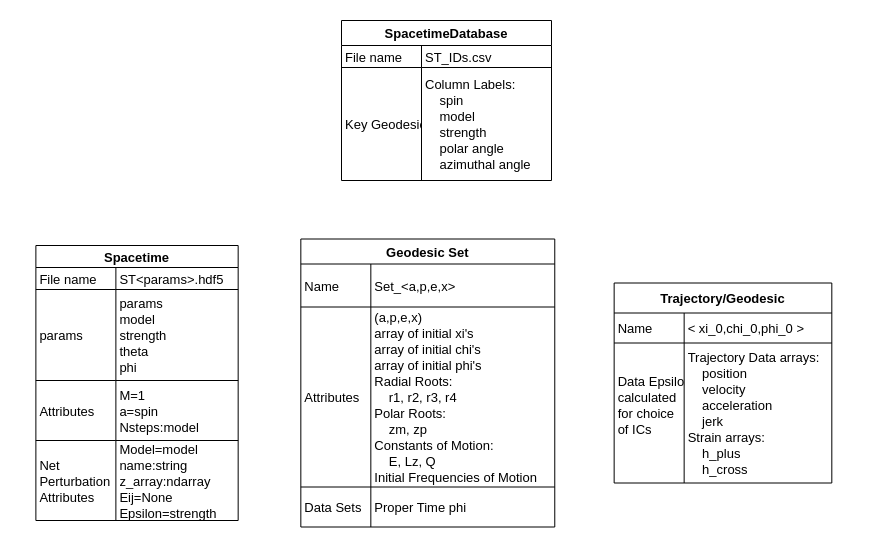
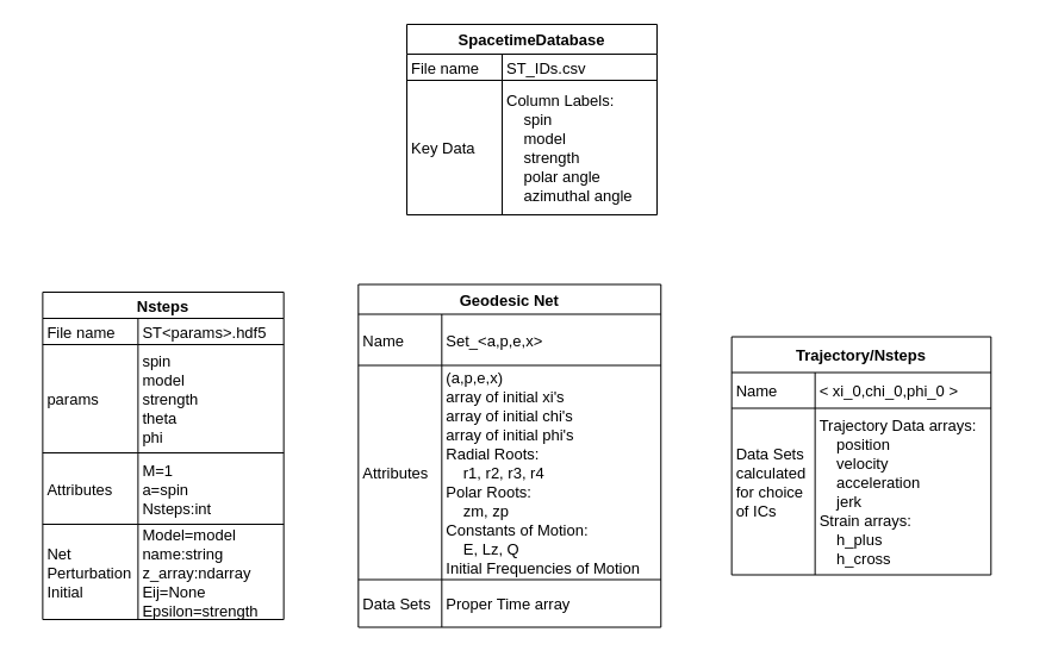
- <mxCell id="38" value="Key Geodesic" style="shape=partialRectangle;connectable=0;fillColor=none;top=0;left=0;bottom=0;right=0;align=left;spacingLeft=2;overflow=hidden;fontSize=13;" parent="37" vertex="1"><mxGeometry width="80" height="113" as="geometry"><mxRectangle width="80" height="113" as="alternateBounds" /></mxGeometry></mxCell>
+ <mxCell id="38" value="Key Data" style="shape=partialRectangle;connectable=0;fillColor=none;top=0;left=0;bottom=0;right=0;align=left;spacingLeft=2;overflow=hidden;fontSize=13;" parent="37" vertex="1"><mxGeometry width="80" height="113" as="geometry"><mxRectangle width="80" height="113" as="alternateBounds" /></mxGeometry></mxCell>
- <mxCell id="16" value="Geodesic Set" style="shape=table;startSize=25;container=1;collapsible=0;childLayout=tableLayout;fixedRows=1;rowLines=1;fontStyle=1;align=center;resizeLast=1;fontSize=13;" parent="2" vertex="1"><mxGeometry x="280.33" y="-1.5" width="253.952" height="288" as="geometry" /></mxCell>
+ <mxCell id="16" value="Geodesic Net" style="shape=table;startSize=25;container=1;collapsible=0;childLayout=tableLayout;fixedRows=1;rowLines=1;fontStyle=1;align=center;resizeLast=1;fontSize=13;" parent="2" vertex="1"><mxGeometry x="280.33" y="-1.5" width="253.952" height="288" as="geometry" /></mxCell>
- <mxCell id="3" value="Spacetime " style="shape=table;startSize=22;container=1;collapsible=0;childLayout=tableLayout;fixedRows=1;rowLines=1;fontStyle=1;align=center;resizeLast=1;swimlaneLine=1;flipH=0;flipV=0;fontSize=13;" parent="2" vertex="1"><mxGeometry x="15.387" y="5" width="202.284" height="275" as="geometry" /></mxCell>
+ <mxCell id="3" value="Nsteps " style="shape=table;startSize=22;container=1;collapsible=0;childLayout=tableLayout;fixedRows=1;rowLines=1;fontStyle=1;align=center;resizeLast=1;swimlaneLine=1;flipH=0;flipV=0;fontSize=13;" parent="2" vertex="1"><mxGeometry x="15.387" y="5" width="202.284" height="275" as="geometry" /></mxCell>
- <mxCell id="26" value="Trajectory/Geodesic" style="shape=table;startSize=30;container=1;collapsible=0;childLayout=tableLayout;fixedRows=1;rowLines=1;fontStyle=1;align=center;resizeLast=1;fontSize=13;" parent="2" vertex="1"><mxGeometry x="593.647" y="42.5" width="217.671" height="200" as="geometry" /></mxCell>
+ <mxCell id="26" value="Trajectory/Nsteps" style="shape=table;startSize=30;container=1;collapsible=0;childLayout=tableLayout;fixedRows=1;rowLines=1;fontStyle=1;align=center;resizeLast=1;fontSize=13;" parent="2" vertex="1"><mxGeometry x="593.647" y="42.5" width="217.671" height="200" as="geometry" /></mxCell>
- <mxCell id="9" value="params&#10;model&#10;strength&#10;theta&#10;phi" style="shape=partialRectangle;connectable=0;fillColor=none;top=0;left=0;bottom=0;right=0;align=left;spacingLeft=2;overflow=hidden;fontSize=13;" parent="7" vertex="1"><mxGeometry x="80" width="122.284" height="91" as="geometry"><mxRectangle width="122.284" height="91" as="alternateBounds" /></mxGeometry></mxCell>
+ <mxCell id="9" value="spin&#10;model&#10;strength&#10;theta&#10;phi" style="shape=partialRectangle;connectable=0;fillColor=none;top=0;left=0;bottom=0;right=0;align=left;spacingLeft=2;overflow=hidden;fontSize=13;" parent="7" vertex="1"><mxGeometry x="80" width="122.284" height="91" as="geometry"><mxRectangle width="122.284" height="91" as="alternateBounds" /></mxGeometry></mxCell>
- <mxCell id="31" value="Data Epsilon&#10;calculated&#10;for choice&#10;of ICs&#10;" style="shape=partialRectangle;connectable=0;fillColor=none;top=0;left=0;bottom=0;right=0;align=left;spacingLeft=2;overflow=hidden;fontSize=13;" parent="30" vertex="1"><mxGeometry width="70" height="140" as="geometry"><mxRectangle width="70" height="140" as="alternateBounds" /></mxGeometry></mxCell>
+ <mxCell id="31" value="Data Sets&#10;calculated&#10;for choice&#10;of ICs&#10;" style="shape=partialRectangle;connectable=0;fillColor=none;top=0;left=0;bottom=0;right=0;align=left;spacingLeft=2;overflow=hidden;fontSize=13;" parent="30" vertex="1"><mxGeometry width="70" height="140" as="geometry"><mxRectangle width="70" height="140" as="alternateBounds" /></mxGeometry></mxCell>
- <mxCell id="12" value="M=1&#10;a=spin&#10;Nsteps:model" style="shape=partialRectangle;connectable=0;fillColor=none;top=0;left=0;bottom=0;right=0;align=left;spacingLeft=2;overflow=hidden;fontSize=13;" parent="10" vertex="1"><mxGeometry x="80" width="122.284" height="60" as="geometry"><mxRectangle width="122.284" height="60" as="alternateBounds" /></mxGeometry></mxCell>
+ <mxCell id="12" value="M=1&#10;a=spin&#10;Nsteps:int" style="shape=partialRectangle;connectable=0;fillColor=none;top=0;left=0;bottom=0;right=0;align=left;spacingLeft=2;overflow=hidden;fontSize=13;" parent="10" vertex="1"><mxGeometry x="80" width="122.284" height="60" as="geometry"><mxRectangle width="122.284" height="60" as="alternateBounds" /></mxGeometry></mxCell>
- <mxCell id="14" value="Net &#10;Perturbation&#10;Attributes" style="shape=partialRectangle;connectable=0;fillColor=none;top=0;left=0;bottom=0;right=0;align=left;spacingLeft=2;overflow=hidden;fontSize=13;" parent="13" vertex="1"><mxGeometry width="80" height="80" as="geometry"><mxRectangle width="80" height="80" as="alternateBounds" /></mxGeometry></mxCell>
+ <mxCell id="14" value="Net &#10;Perturbation&#10;Initial" style="shape=partialRectangle;connectable=0;fillColor=none;top=0;left=0;bottom=0;right=0;align=left;spacingLeft=2;overflow=hidden;fontSize=13;" parent="13" vertex="1"><mxGeometry width="80" height="80" as="geometry"><mxRectangle width="80" height="80" as="alternateBounds" /></mxGeometry></mxCell>
- <mxCell id="25" value="Proper Time phi" style="shape=partialRectangle;connectable=0;fillColor=none;top=0;left=0;bottom=0;right=0;align=left;spacingLeft=2;overflow=hidden;fontSize=13;" parent="23" vertex="1"><mxGeometry x="70" width="183.952" height="40" as="geometry"><mxRectangle width="183.952" height="40" as="alternateBounds" /></mxGeometry></mxCell>
+ <mxCell id="25" value="Proper Time array" style="shape=partialRectangle;connectable=0;fillColor=none;top=0;left=0;bottom=0;right=0;align=left;spacingLeft=2;overflow=hidden;fontSize=13;" parent="23" vertex="1"><mxGeometry x="70" width="183.952" height="40" as="geometry"><mxRectangle width="183.952" height="40" as="alternateBounds" /></mxGeometry></mxCell>
